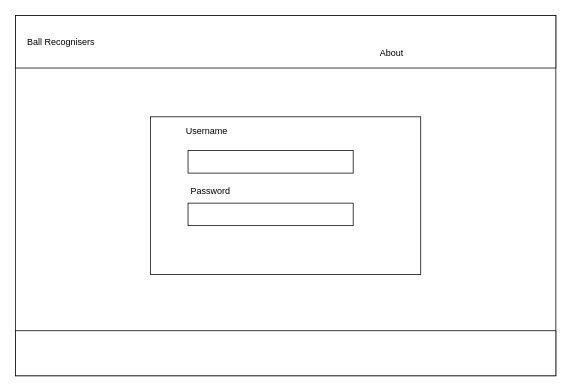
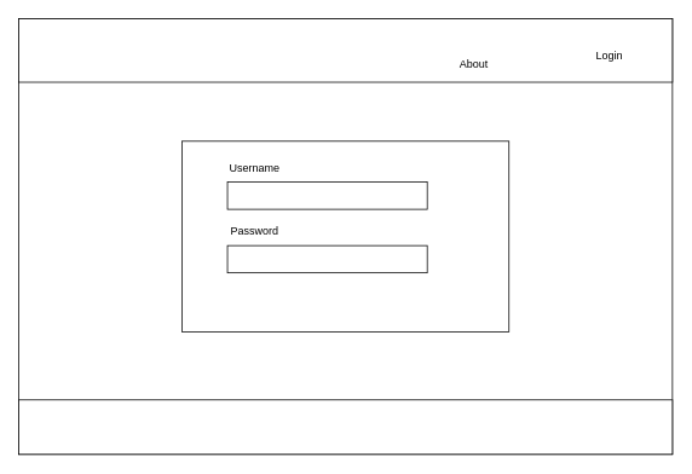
- <mxCell id="7" value="Ball Recognisers" style="text;strokeColor=none;fillColor=none;align=left;verticalAlign=middle;spacingLeft=4;spacingRight=4;overflow=hidden;points=[[0,0.5],[1,0.5]];portConstraint=eastwest;rotatable=0;" vertex="1" parent="1"><mxGeometry x="30" y="40" width="150" height="30" as="geometry" /></mxCell>
+ <mxCell id="5" value="Login" style="text;strokeColor=none;fillColor=none;align=left;verticalAlign=middle;spacingLeft=4;spacingRight=4;overflow=hidden;points=[[0,0.5],[1,0.5]];portConstraint=eastwest;rotatable=0;" vertex="1" parent="1"><mxGeometry x="650" y="45" width="80" height="30" as="geometry" /></mxCell>
- <mxCell id="11" value="Username" style="text;html=1;strokeColor=none;fillColor=none;align=center;verticalAlign=middle;whiteSpace=wrap;rounded=0;" vertex="1" parent="1"><mxGeometry x="245" y="160" width="60" height="30" as="geometry" /></mxCell>
+ <mxCell id="11" value="Username" style="text;html=1;strokeColor=none;fillColor=none;align=center;verticalAlign=middle;whiteSpace=wrap;rounded=0;" vertex="1" parent="1"><mxGeometry x="250" y="170" width="60" height="30" as="geometry" /></mxCell>
